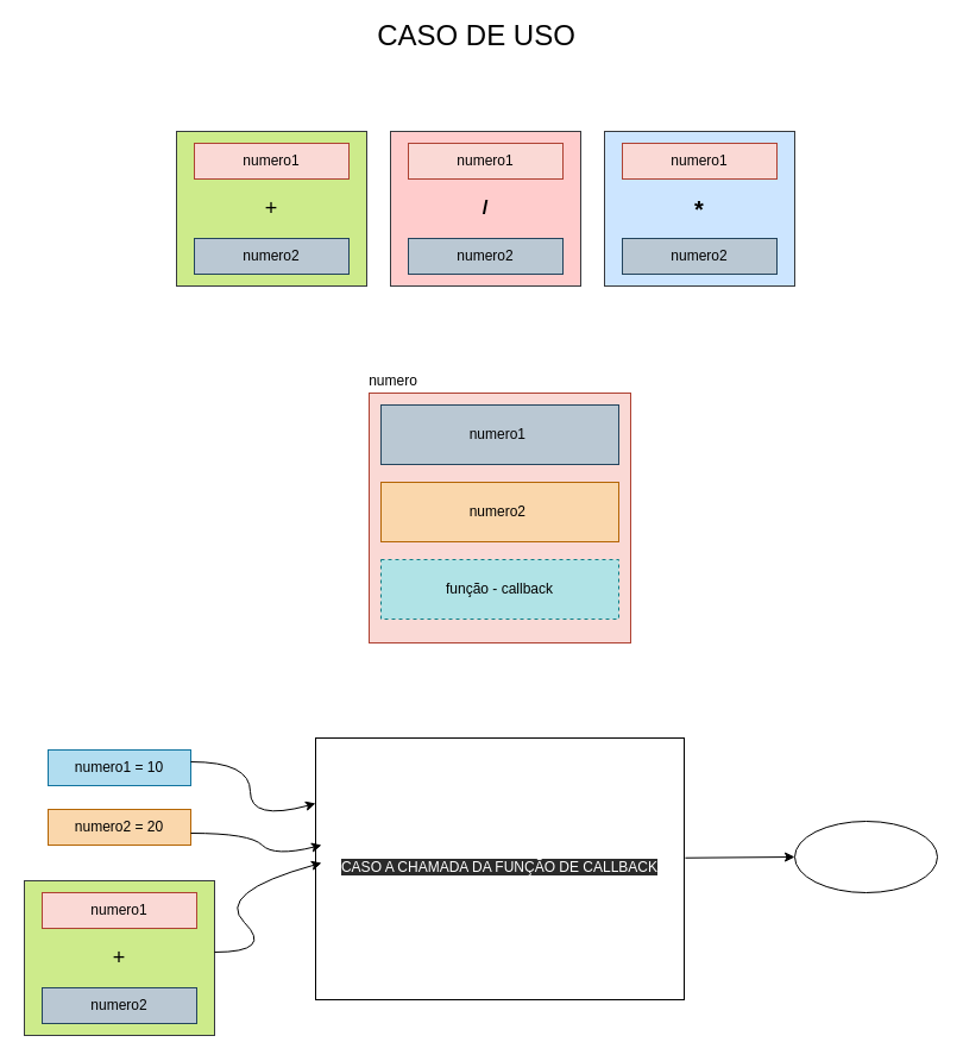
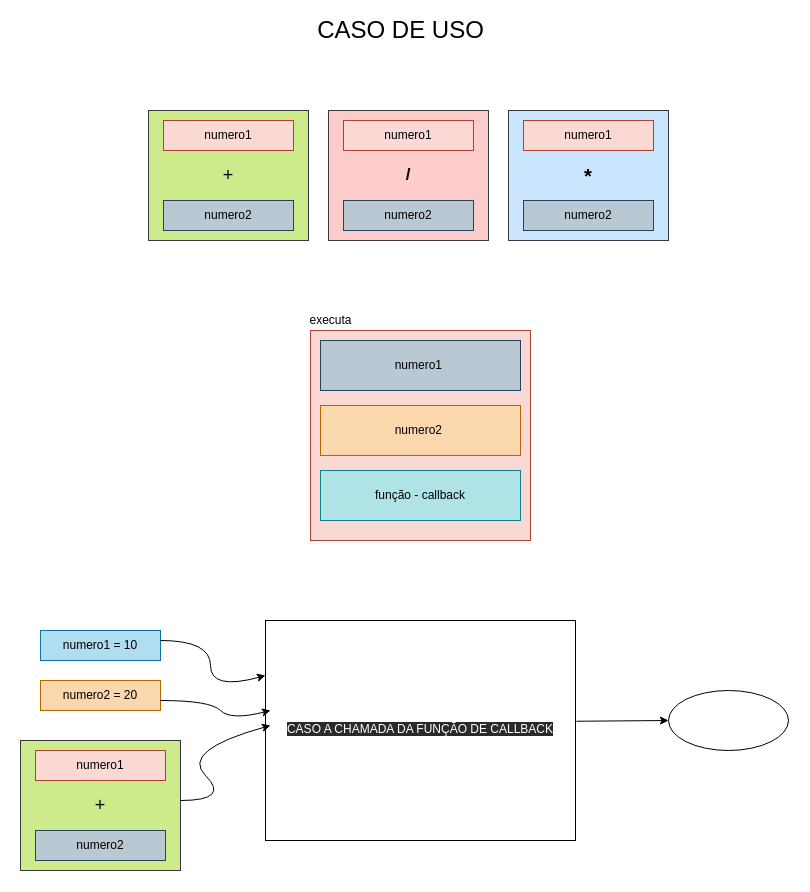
- <mxCell id="3" value="numero" style="text;html=1;align=center;verticalAlign=middle;resizable=0;points=[];autosize=1;strokeColor=none;fillColor=none;" parent="1" vertex="1"><mxGeometry x="300" y="310" width="60" height="20" as="geometry" /></mxCell>
+ <mxCell id="3" value="executa" style="text;html=1;align=center;verticalAlign=middle;resizable=0;points=[];autosize=1;strokeColor=none;fillColor=none;" parent="1" vertex="1"><mxGeometry x="300" y="310" width="60" height="20" as="geometry" /></mxCell>
- <mxCell id="6" value="&lt;font color=&quot;#000000&quot;&gt;função - callback&lt;/font&gt;" style="rounded=0;whiteSpace=wrap;html=1;fillColor=#b0e3e6;strokeColor=#0e8088;dashed=1;" parent="1" vertex="1"><mxGeometry x="320" y="470" width="200" height="50" as="geometry" /></mxCell>
+ <mxCell id="6" value="&lt;font color=&quot;#000000&quot;&gt;função - callback&lt;/font&gt;" style="rounded=0;whiteSpace=wrap;html=1;fillColor=#b0e3e6;strokeColor=#0e8088;" parent="1" vertex="1"><mxGeometry x="320" y="470" width="200" height="50" as="geometry" /></mxCell>
